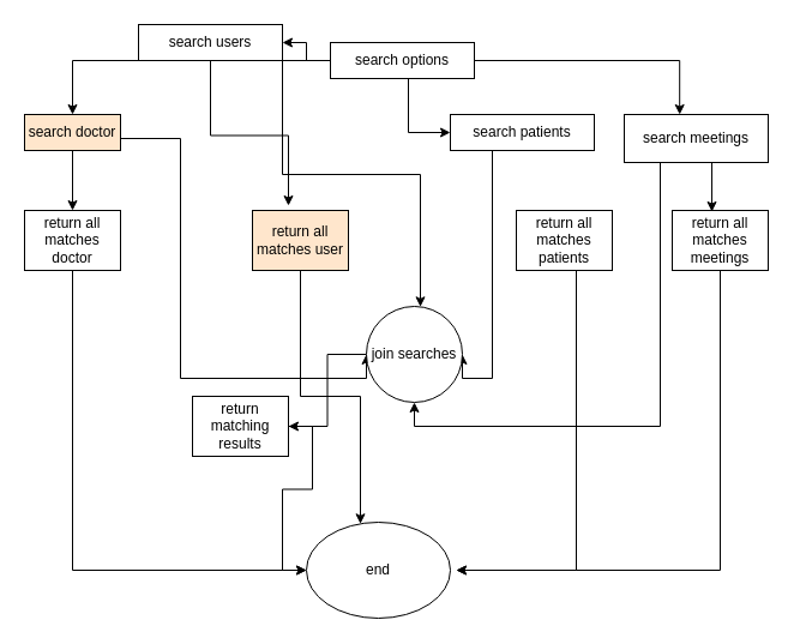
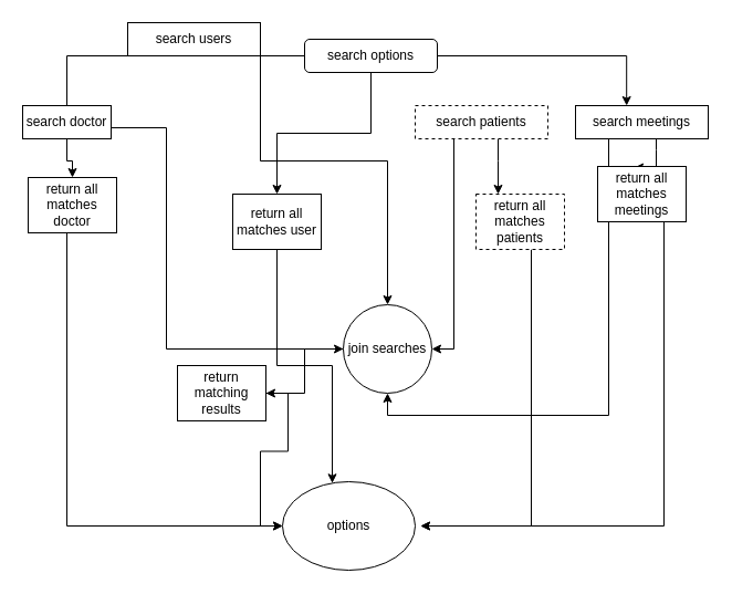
- <mxCell id="5" style="edgeStyle=orthogonalEdgeStyle;rounded=0;orthogonalLoop=1;jettySize=auto;html=1;entryX=1;entryY=0.5;entryDx=0;entryDy=0;" edge="1" parent="1" source="6" target="9"><mxGeometry relative="1" as="geometry" /></mxCell>
+ <mxCell id="5" style="edgeStyle=orthogonalEdgeStyle;rounded=0;orthogonalLoop=1;jettySize=auto;html=1;" edge="1" parent="1" source="6" target="26"><mxGeometry relative="1" as="geometry" /></mxCell>
- <mxCell id="6" value="search options" style="rounded=0;whiteSpace=wrap;html=1;" vertex="1" parent="1"><mxGeometry x="275" y="35" width="120" height="30" as="geometry" /></mxCell>
+ <mxCell id="6" value="search options" style="whiteSpace=wrap;html=1;rounded=1;" vertex="1" parent="1"><mxGeometry x="275" y="35" width="120" height="30" as="geometry" /></mxCell>
- <mxCell id="2" style="edgeStyle=orthogonalEdgeStyle;rounded=0;orthogonalLoop=1;jettySize=auto;html=1;entryX=0.5;entryY=0;entryDx=0;entryDy=0;" edge="1" parent="1" source="6" target="12"><mxGeometry relative="1" as="geometry" /></mxCell>
+ <mxCell id="2" style="edgeStyle=orthogonalEdgeStyle;rounded=0;orthogonalLoop=1;jettySize=auto;html=1;entryX=0.5;entryY=0;entryDx=0;entryDy=0;endArrow=none;" edge="1" parent="1" source="6" target="12"><mxGeometry relative="1" as="geometry" /></mxCell>
- <mxCell id="3" style="edgeStyle=orthogonalEdgeStyle;rounded=0;orthogonalLoop=1;jettySize=auto;html=1;" edge="1" parent="1" source="6" target="15"><mxGeometry relative="1" as="geometry"><Array as="points"><mxPoint x="340" y="110" /></Array></mxGeometry></mxCell>
- <mxCell id="12" value="search doctor" style="rounded=0;whiteSpace=wrap;html=1;fillColor=#ffe6cc;" vertex="1" parent="1"><mxGeometry x="20" y="95" width="80" height="30" as="geometry" /></mxCell>
+ <mxCell id="12" value="search doctor" style="rounded=0;whiteSpace=wrap;html=1;" vertex="1" parent="1"><mxGeometry x="20" y="95" width="80" height="30" as="geometry" /></mxCell>
- <mxCell id="15" value="search patients" style="rounded=0;whiteSpace=wrap;html=1;" vertex="1" parent="1"><mxGeometry x="375" y="95" width="120" height="30" as="geometry" /></mxCell>
+ <mxCell id="15" value="search patients" style="rounded=0;whiteSpace=wrap;html=1;dashed=1;" vertex="1" parent="1"><mxGeometry x="375" y="95" width="120" height="30" as="geometry" /></mxCell>
- <mxCell id="7" style="edgeStyle=orthogonalEdgeStyle;rounded=0;orthogonalLoop=1;jettySize=auto;html=1;entryX=0.375;entryY=-0.08;entryDx=0;entryDy=0;entryPerimeter=0;" edge="1" parent="1" source="9" target="26"><mxGeometry relative="1" as="geometry" /></mxCell>
- <mxCell id="18" value="search meetings" style="rounded=0;whiteSpace=wrap;html=1;" vertex="1" parent="1"><mxGeometry x="520" y="95" width="120" height="40" as="geometry" /></mxCell>
+ <mxCell id="18" value="search meetings" style="rounded=0;whiteSpace=wrap;html=1;" vertex="1" parent="1"><mxGeometry x="520" y="95" width="120" height="30" as="geometry" /></mxCell>
+ <mxCell id="13" style="edgeStyle=orthogonalEdgeStyle;rounded=0;orthogonalLoop=1;jettySize=auto;html=1;entryX=0.25;entryY=0;entryDx=0;entryDy=0;" edge="1" parent="1" source="15" target="24"><mxGeometry relative="1" as="geometry"><Array as="points"><mxPoint x="450" y="145" /><mxPoint x="450" y="145" /></Array></mxGeometry></mxCell>
- <mxCell id="20" value="return all matches doctor" style="rounded=0;whiteSpace=wrap;html=1;" vertex="1" parent="1"><mxGeometry x="20" y="175" width="80" height="50" as="geometry" /></mxCell>
+ <mxCell id="20" value="return all matches doctor" style="rounded=0;whiteSpace=wrap;html=1;" vertex="1" parent="1"><mxGeometry x="25" y="160" width="80" height="50" as="geometry" /></mxCell>
- <mxCell id="26" value="return all matches user" style="rounded=0;whiteSpace=wrap;html=1;fillColor=#ffe6cc;" vertex="1" parent="1"><mxGeometry x="210" y="175" width="80" height="50" as="geometry" /></mxCell>
+ <mxCell id="26" value="return all matches user" style="rounded=0;whiteSpace=wrap;html=1;" vertex="1" parent="1"><mxGeometry x="210" y="175" width="80" height="50" as="geometry" /></mxCell>
- <mxCell id="24" value="return all matches patients" style="rounded=0;whiteSpace=wrap;html=1;" vertex="1" parent="1"><mxGeometry x="430" y="175" width="80" height="50" as="geometry" /></mxCell>
+ <mxCell id="24" value="return all matches patients" style="rounded=0;whiteSpace=wrap;html=1;dashed=1;" vertex="1" parent="1"><mxGeometry x="430" y="175" width="80" height="50" as="geometry" /></mxCell>
- <mxCell id="22" value="return all matches meetings" style="rounded=0;whiteSpace=wrap;html=1;" vertex="1" parent="1"><mxGeometry x="560" y="175" width="80" height="50" as="geometry" /></mxCell>
+ <mxCell id="22" value="return all matches meetings" style="rounded=0;whiteSpace=wrap;html=1;" vertex="1" parent="1"><mxGeometry x="540" y="150" width="80" height="50" as="geometry" /></mxCell>
- <mxCell id="28" value="join searches" style="ellipse;whiteSpace=wrap;html=1;aspect=fixed;" vertex="1" parent="1"><mxGeometry x="305" y="255" width="80" height="80" as="geometry" /></mxCell>
+ <mxCell id="28" value="join searches" style="ellipse;whiteSpace=wrap;html=1;aspect=fixed;" vertex="1" parent="1"><mxGeometry x="310" y="275" width="80" height="80" as="geometry" /></mxCell>
- <mxCell id="31" value="end" style="ellipse;whiteSpace=wrap;html=1;" vertex="1" parent="1"><mxGeometry x="255" y="435" width="120" height="80" as="geometry" /></mxCell>
+ <mxCell id="31" value="options" style="ellipse;whiteSpace=wrap;html=1;" vertex="1" parent="1"><mxGeometry x="255" y="435" width="120" height="80" as="geometry" /></mxCell>
